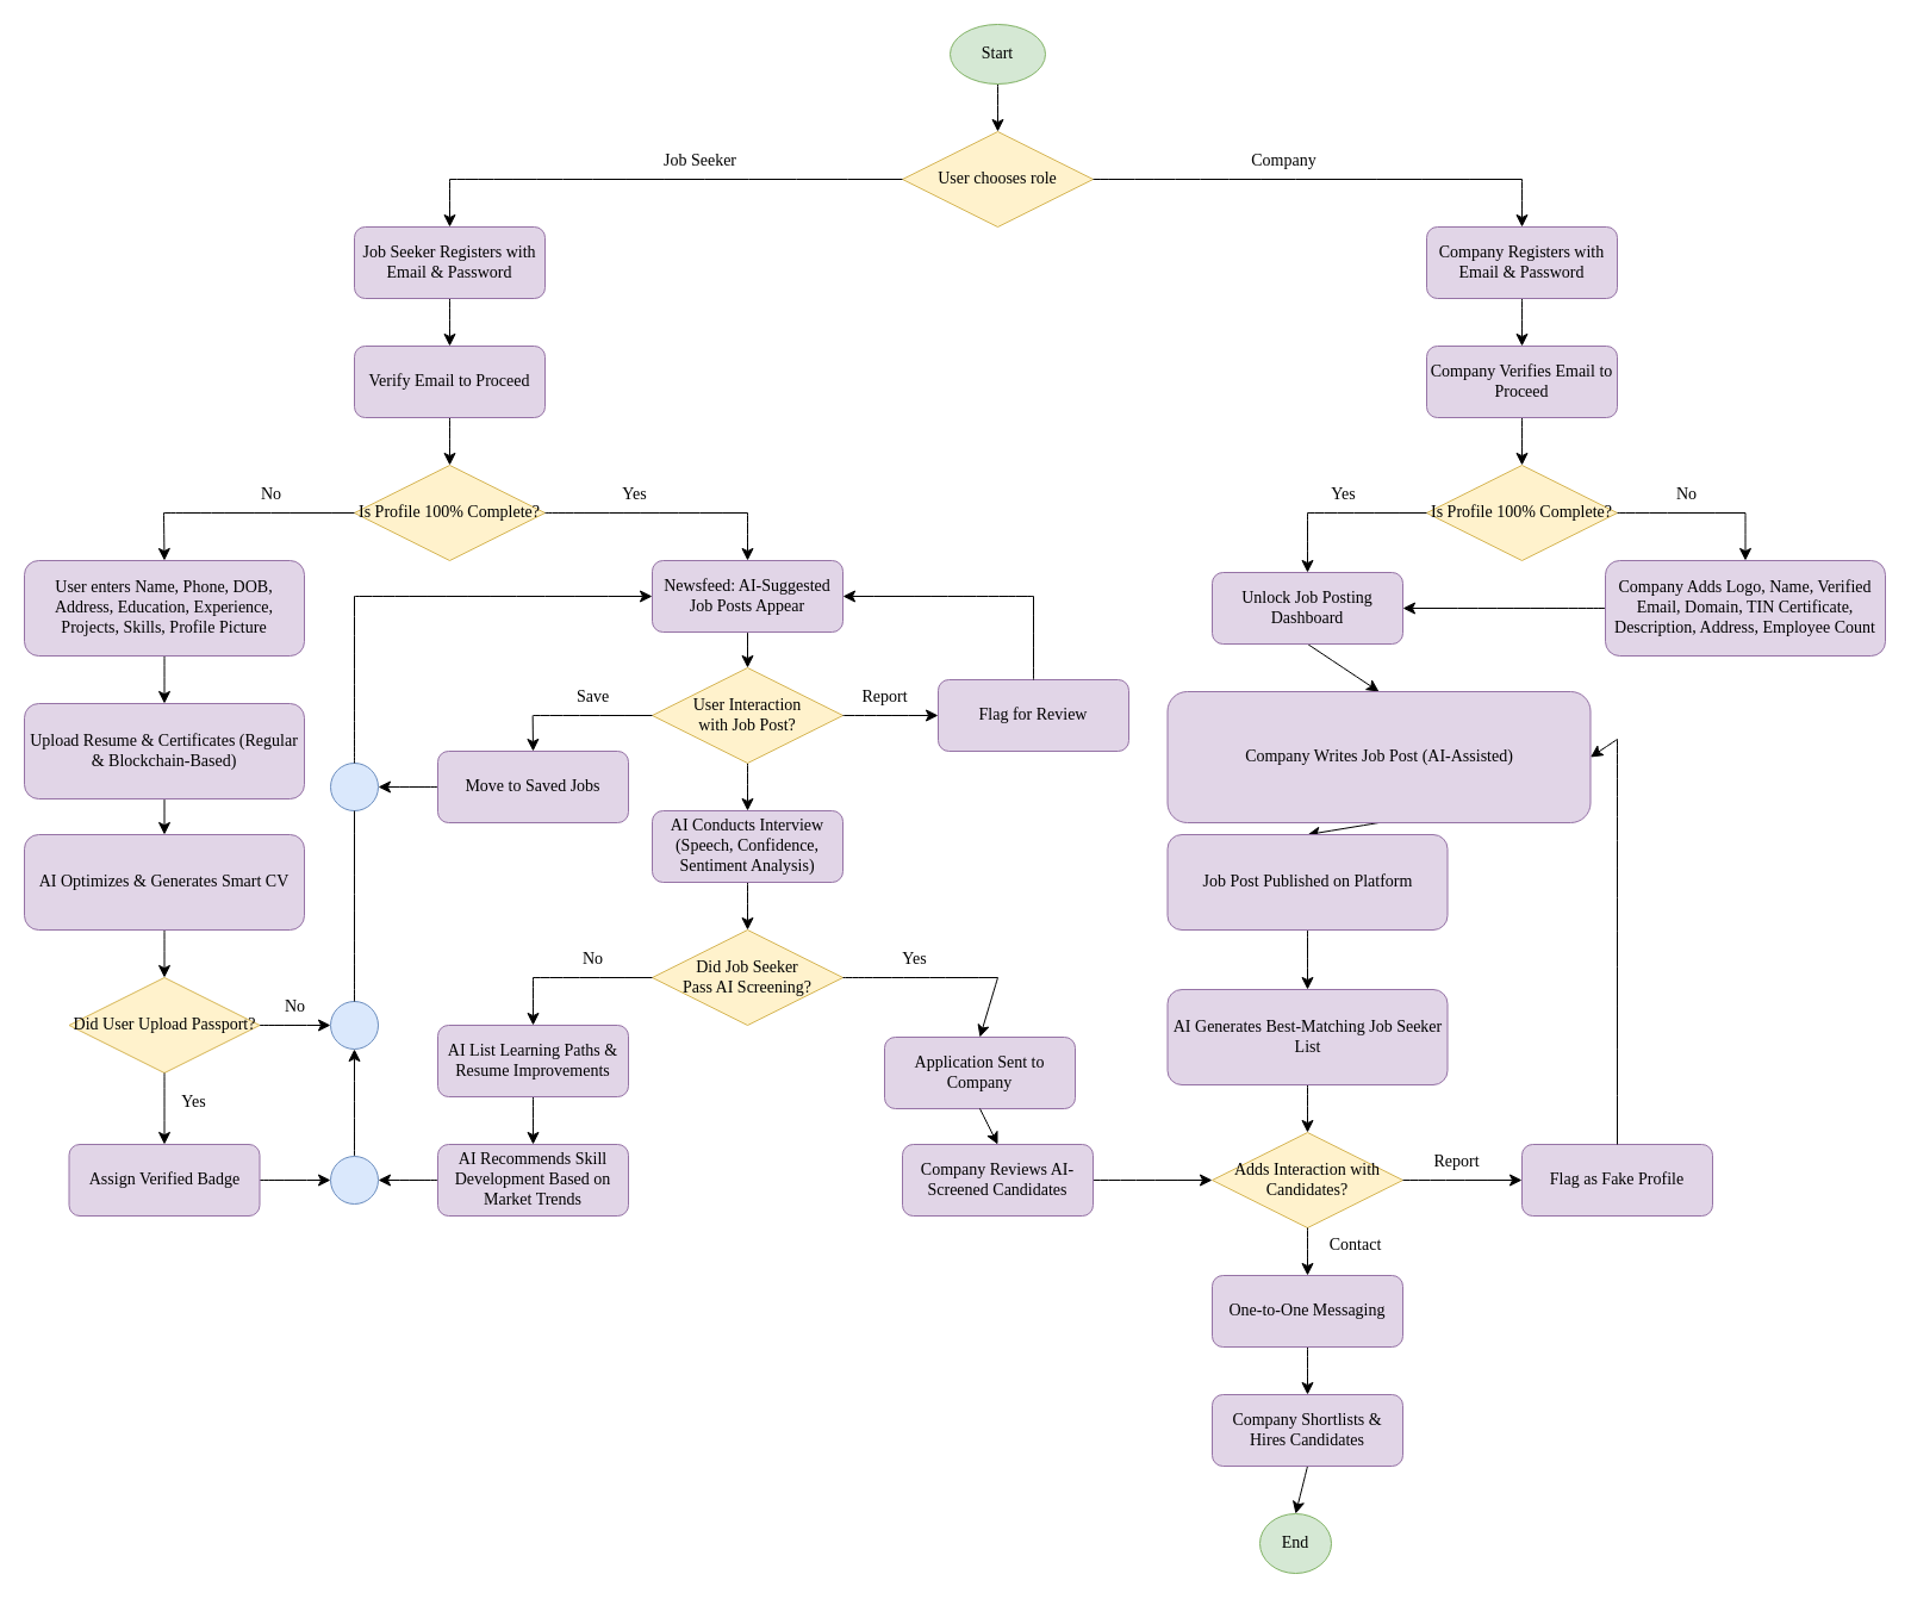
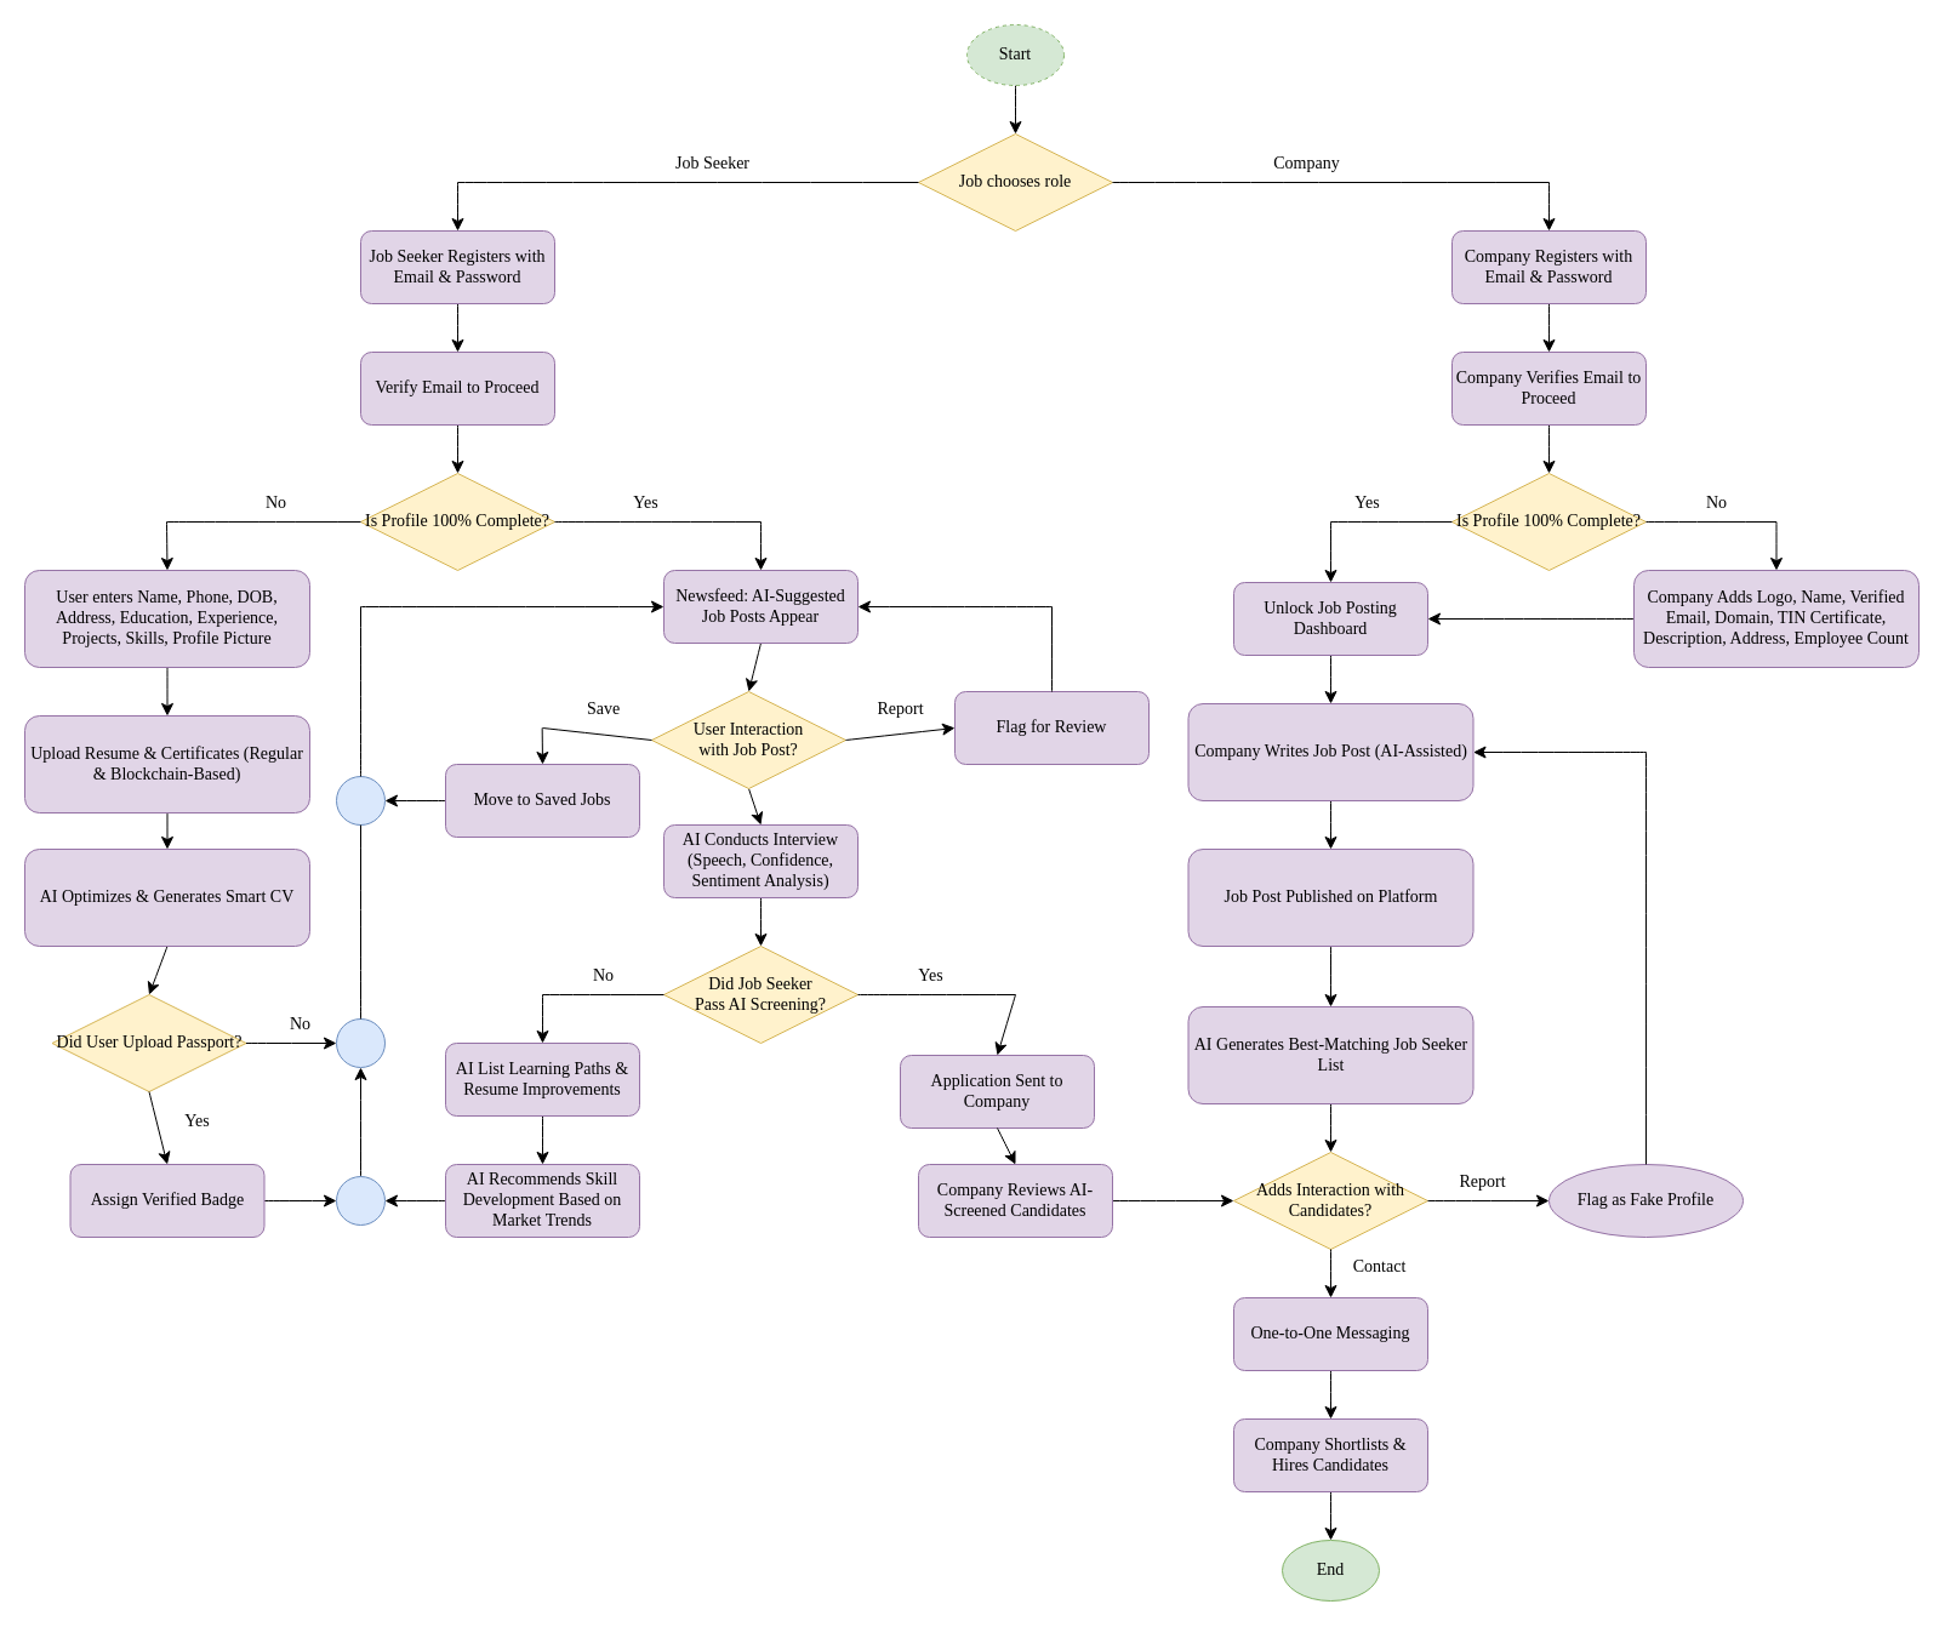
- <mxCell id="3" value="&lt;font face=&quot;Comic Sans MS&quot; style=&quot;font-size: 14px;&quot;&gt;Start&lt;/font&gt;" style="ellipse;whiteSpace=wrap;html=1;fillColor=#d5e8d4;strokeColor=#82b366;" vertex="1" parent="1"><mxGeometry x="797" y="20" width="80" height="50" as="geometry" /></mxCell>
+ <mxCell id="3" value="&lt;font face=&quot;Comic Sans MS&quot; style=&quot;font-size: 14px;&quot;&gt;Start&lt;/font&gt;" style="ellipse;whiteSpace=wrap;html=1;fillColor=#d5e8d4;strokeColor=#82b366;dashed=1;" vertex="1" parent="1"><mxGeometry x="797" y="20" width="80" height="50" as="geometry" /></mxCell>
- <mxCell id="5" value="&lt;span style=&quot;font-family: &amp;quot;Comic Sans MS&amp;quot;; font-size: 14px;&quot;&gt;User chooses role&lt;/span&gt;" style="rhombus;whiteSpace=wrap;html=1;fillColor=#fff2cc;strokeColor=#d6b656;" vertex="1" parent="1"><mxGeometry x="757" y="110" width="160" height="80" as="geometry" /></mxCell>
+ <mxCell id="5" value="&lt;span style=&quot;font-family: &amp;quot;Comic Sans MS&amp;quot;; font-size: 14px;&quot;&gt;Job chooses role&lt;/span&gt;" style="rhombus;whiteSpace=wrap;html=1;fillColor=#fff2cc;strokeColor=#d6b656;" vertex="1" parent="1"><mxGeometry x="757" y="110" width="160" height="80" as="geometry" /></mxCell>
- <mxCell id="31" value="&lt;font face=&quot;Comic Sans MS&quot;&gt;&lt;span style=&quot;font-size: 14px;&quot;&gt;User Interaction&lt;/span&gt;&lt;/font&gt;&lt;div&gt;&lt;font face=&quot;Comic Sans MS&quot;&gt;&lt;span style=&quot;font-size: 14px;&quot;&gt;with Job Post?&lt;/span&gt;&lt;/font&gt;&lt;/div&gt;" style="rhombus;whiteSpace=wrap;html=1;fillColor=#fff2cc;strokeColor=#d6b656;" vertex="1" parent="1"><mxGeometry x="547" y="560" width="160" height="80" as="geometry" /></mxCell>
+ <mxCell id="31" value="&lt;font face=&quot;Comic Sans MS&quot;&gt;&lt;span style=&quot;font-size: 14px;&quot;&gt;User Interaction&lt;/span&gt;&lt;/font&gt;&lt;div&gt;&lt;font face=&quot;Comic Sans MS&quot;&gt;&lt;span style=&quot;font-size: 14px;&quot;&gt;with Job Post?&lt;/span&gt;&lt;/font&gt;&lt;/div&gt;" style="rhombus;whiteSpace=wrap;html=1;fillColor=#fff2cc;strokeColor=#d6b656;" vertex="1" parent="1"><mxGeometry x="537" y="570" width="160" height="80" as="geometry" /></mxCell>
- <mxCell id="61" value="&lt;font face=&quot;Comic Sans MS&quot;&gt;&lt;span style=&quot;font-size: 14px;&quot;&gt;Company Writes Job Post (AI-Assisted)&lt;/span&gt;&lt;/font&gt;" style="rounded=1;whiteSpace=wrap;html=1;fillColor=#e1d5e7;strokeColor=#9673a6;" vertex="1" parent="1"><mxGeometry x="979.5" y="580" width="355" height="110" as="geometry" /></mxCell>
+ <mxCell id="61" value="&lt;font face=&quot;Comic Sans MS&quot;&gt;&lt;span style=&quot;font-size: 14px;&quot;&gt;Company Writes Job Post (AI-Assisted)&lt;/span&gt;&lt;/font&gt;" style="rounded=1;whiteSpace=wrap;html=1;fillColor=#e1d5e7;strokeColor=#9673a6;" vertex="1" parent="1"><mxGeometry x="979.5" y="580" width="235" height="80" as="geometry" /></mxCell>
- <mxCell id="22" value="&lt;font face=&quot;Comic Sans MS&quot;&gt;&lt;span style=&quot;font-size: 14px;&quot;&gt;Did User Upload Passport?&lt;/span&gt;&lt;/font&gt;" style="rhombus;whiteSpace=wrap;html=1;fillColor=#fff2cc;strokeColor=#d6b656;" vertex="1" parent="1"><mxGeometry x="57.5" y="820" width="160" height="80" as="geometry" /></mxCell>
+ <mxCell id="22" value="&lt;font face=&quot;Comic Sans MS&quot;&gt;&lt;span style=&quot;font-size: 14px;&quot;&gt;Did User Upload Passport?&lt;/span&gt;&lt;/font&gt;" style="rhombus;whiteSpace=wrap;html=1;fillColor=#fff2cc;strokeColor=#d6b656;" vertex="1" parent="1"><mxGeometry x="42.5" y="820" width="160" height="80" as="geometry" /></mxCell>
- <mxCell id="71" value="&lt;font face=&quot;Comic Sans MS&quot;&gt;&lt;span style=&quot;font-size: 14px;&quot;&gt;Flag as Fake Profile&lt;/span&gt;&lt;/font&gt;" style="rounded=1;whiteSpace=wrap;html=1;fillColor=#e1d5e7;strokeColor=#9673a6;" vertex="1" parent="1"><mxGeometry x="1277" y="960" width="160" height="60" as="geometry" /></mxCell>
+ <mxCell id="71" value="&lt;font face=&quot;Comic Sans MS&quot;&gt;&lt;span style=&quot;font-size: 14px;&quot;&gt;Flag as Fake Profile&lt;/span&gt;&lt;/font&gt;" style="ellipse;whiteSpace=wrap;html=1;fillColor=#e1d5e7;strokeColor=#9673a6;" vertex="1" parent="1"><mxGeometry x="1277" y="960" width="160" height="60" as="geometry" /></mxCell>
- <mxCell id="99" value="&lt;font face=&quot;Comic Sans MS&quot; style=&quot;font-size: 14px;&quot;&gt;End&lt;/font&gt;" style="ellipse;whiteSpace=wrap;html=1;fillColor=#d5e8d4;strokeColor=#82b366;" vertex="1" parent="1"><mxGeometry x="1057" y="1270" width="60" height="50" as="geometry" /></mxCell>
+ <mxCell id="99" value="&lt;font face=&quot;Comic Sans MS&quot; style=&quot;font-size: 14px;&quot;&gt;End&lt;/font&gt;" style="ellipse;whiteSpace=wrap;html=1;fillColor=#d5e8d4;strokeColor=#82b366;" vertex="1" parent="1"><mxGeometry x="1057" y="1270" width="80" height="50" as="geometry" /></mxCell>
